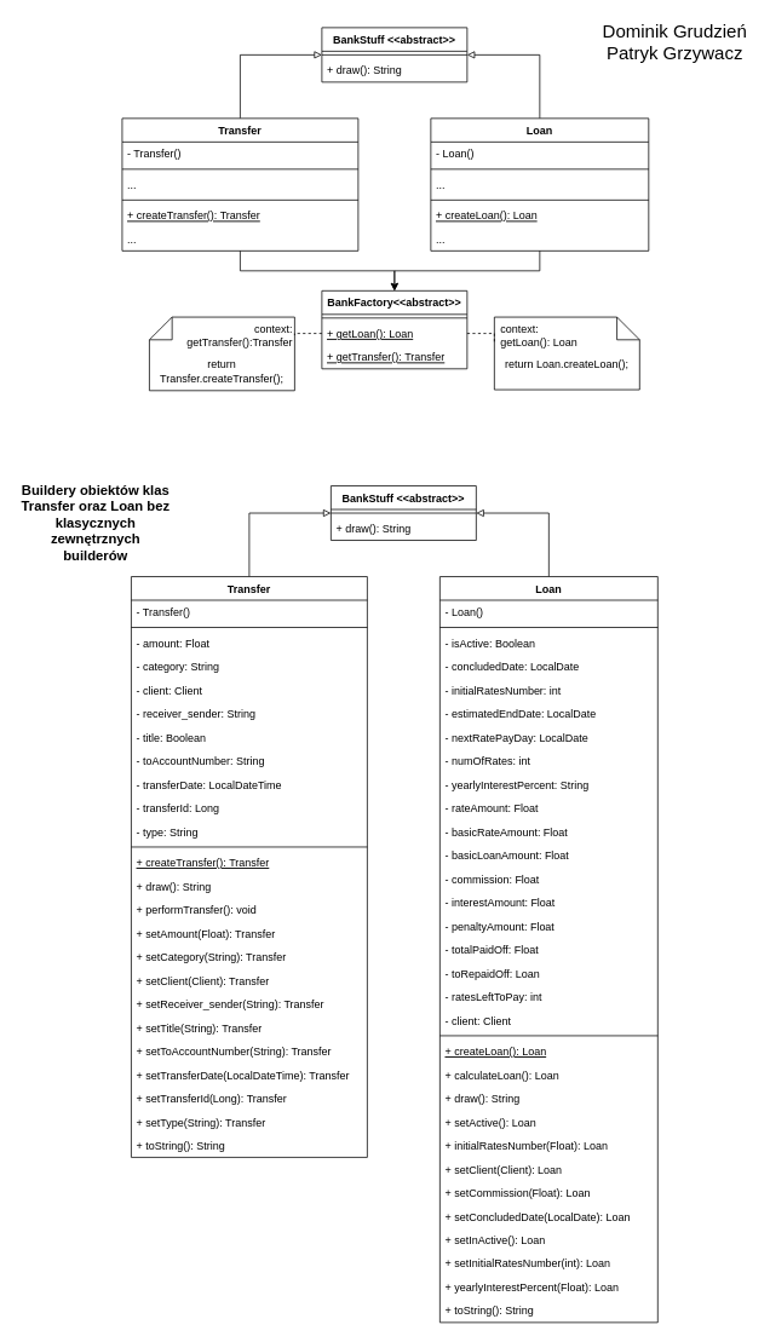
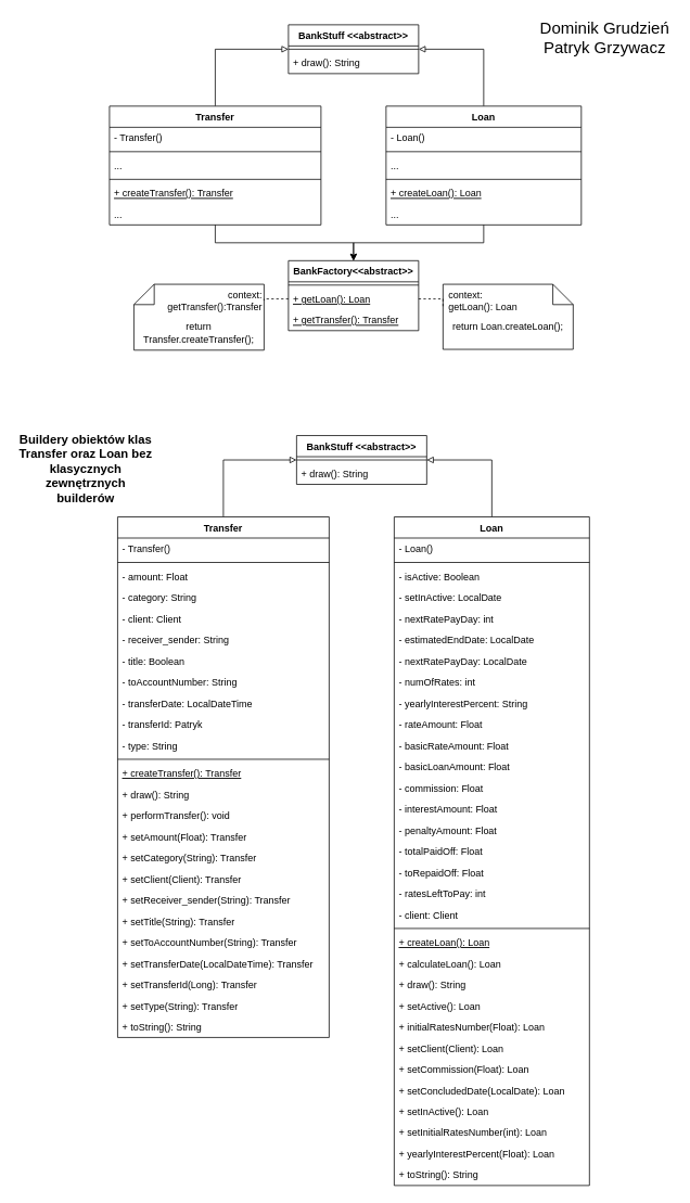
- <mxCell id="68" value="- concludedDate: LocalDate " style="text;strokeColor=none;fillColor=none;align=left;verticalAlign=top;spacingLeft=4;spacingRight=4;overflow=hidden;rotatable=0;points=[[0,0.5],[1,0.5]];portConstraint=eastwest;" vertex="1" parent="64"><mxGeometry y="86" width="240" height="26" as="geometry" /></mxCell>
+ <mxCell id="68" value="- setInActive: LocalDate " style="text;strokeColor=none;fillColor=none;align=left;verticalAlign=top;spacingLeft=4;spacingRight=4;overflow=hidden;rotatable=0;points=[[0,0.5],[1,0.5]];portConstraint=eastwest;" vertex="1" parent="64"><mxGeometry y="86" width="240" height="26" as="geometry" /></mxCell>
- <mxCell id="69" value="- initialRatesNumber: int " style="text;strokeColor=none;fillColor=none;align=left;verticalAlign=top;spacingLeft=4;spacingRight=4;overflow=hidden;rotatable=0;points=[[0,0.5],[1,0.5]];portConstraint=eastwest;" vertex="1" parent="64"><mxGeometry y="112" width="240" height="26" as="geometry" /></mxCell>
+ <mxCell id="69" value="- nextRatePayDay: int " style="text;strokeColor=none;fillColor=none;align=left;verticalAlign=top;spacingLeft=4;spacingRight=4;overflow=hidden;rotatable=0;points=[[0,0.5],[1,0.5]];portConstraint=eastwest;" vertex="1" parent="64"><mxGeometry y="112" width="240" height="26" as="geometry" /></mxCell>
- <mxCell id="47" value="- transferId: Long" style="text;strokeColor=none;fillColor=none;align=left;verticalAlign=top;spacingLeft=4;spacingRight=4;overflow=hidden;rotatable=0;points=[[0,0.5],[1,0.5]];portConstraint=eastwest;" vertex="1" parent="37"><mxGeometry y="242" width="260" height="26" as="geometry" /></mxCell>
+ <mxCell id="47" value="- transferId: Patryk" style="text;strokeColor=none;fillColor=none;align=left;verticalAlign=top;spacingLeft=4;spacingRight=4;overflow=hidden;rotatable=0;points=[[0,0.5],[1,0.5]];portConstraint=eastwest;" vertex="1" parent="37"><mxGeometry y="242" width="260" height="26" as="geometry" /></mxCell>
- <mxCell id="81" value="- toRepaidOff: Loan " style="text;strokeColor=none;fillColor=none;align=left;verticalAlign=top;spacingLeft=4;spacingRight=4;overflow=hidden;rotatable=0;points=[[0,0.5],[1,0.5]];portConstraint=eastwest;" vertex="1" parent="64"><mxGeometry y="424" width="240" height="26" as="geometry" /></mxCell>
+ <mxCell id="81" value="- toRepaidOff: Float " style="text;strokeColor=none;fillColor=none;align=left;verticalAlign=top;spacingLeft=4;spacingRight=4;overflow=hidden;rotatable=0;points=[[0,0.5],[1,0.5]];portConstraint=eastwest;" vertex="1" parent="64"><mxGeometry y="424" width="240" height="26" as="geometry" /></mxCell>
